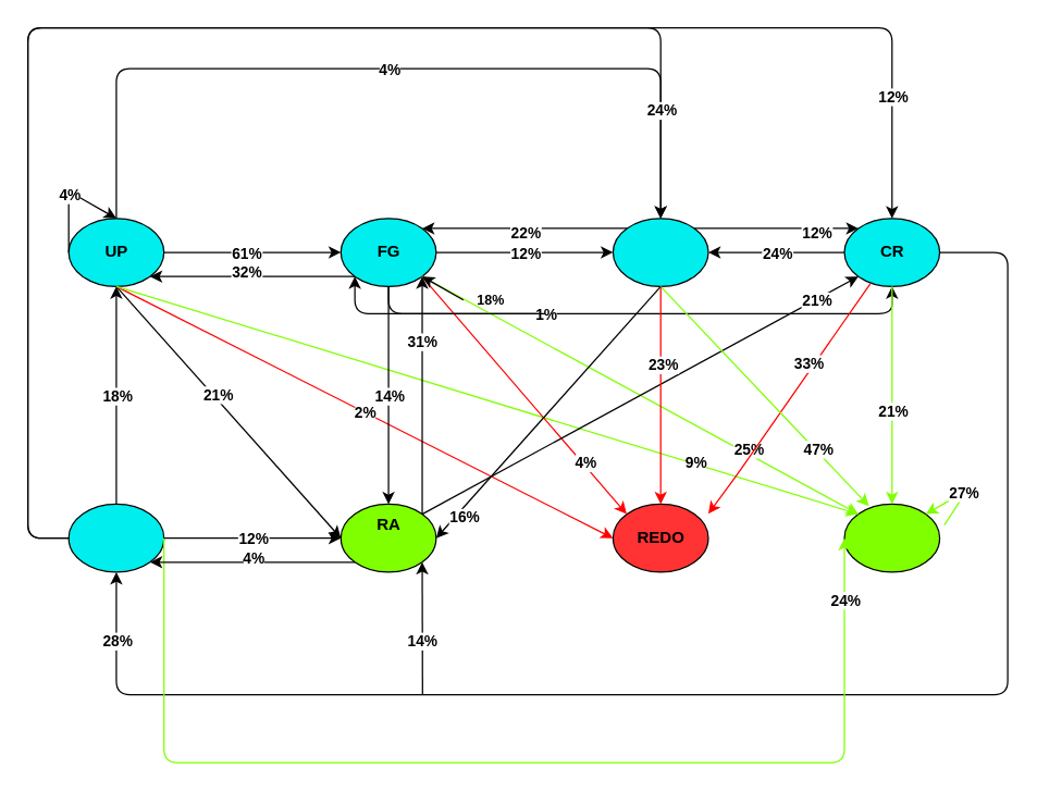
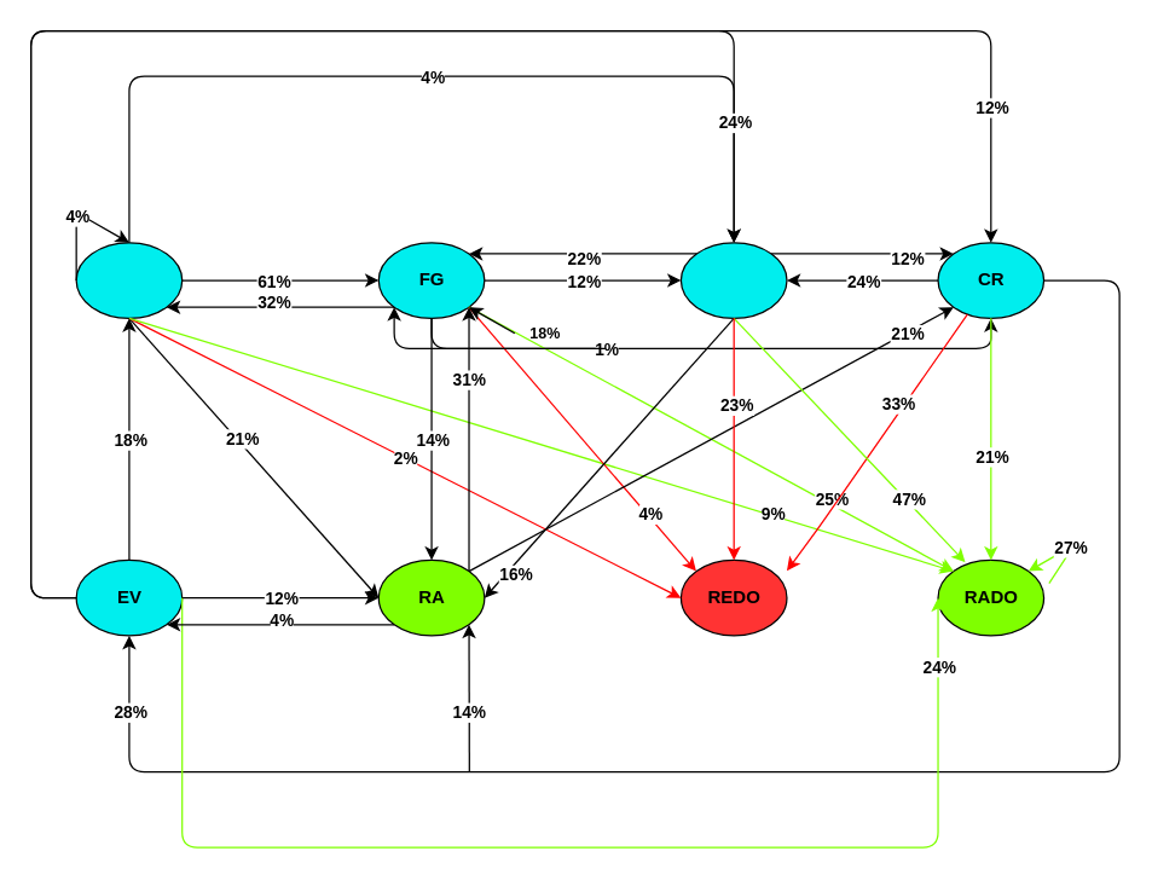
- <mxCell id="10" value="&lt;span&gt;UP&lt;/span&gt;" style="text;html=1;resizable=0;autosize=1;align=center;verticalAlign=middle;points=[];fillColor=none;strokeColor=none;rounded=0;fontStyle=1" vertex="1" parent="1"><mxGeometry x="70" y="175" width="30" height="20" as="geometry" /></mxCell>
- <mxCell id="14" value="&lt;span&gt;RA&lt;/span&gt;" style="text;html=1;align=center;verticalAlign=middle;resizable=0;points=[];autosize=1;strokeColor=none;fontStyle=1" vertex="1" parent="1"><mxGeometry x="270" y="375" width="30" height="20" as="geometry" /></mxCell>
+ <mxCell id="14" value="&lt;span&gt;RA&lt;/span&gt;" style="text;html=1;align=center;verticalAlign=middle;resizable=0;points=[];autosize=1;strokeColor=none;fontStyle=1" vertex="1" parent="1"><mxGeometry x="270" y="385" width="30" height="20" as="geometry" /></mxCell>
+ <mxCell id="13" value="&lt;span&gt;EV&lt;/span&gt;" style="text;html=1;align=center;verticalAlign=middle;resizable=0;points=[];autosize=1;strokeColor=none;fontStyle=1" vertex="1" parent="1"><mxGeometry x="70" y="385" width="30" height="20" as="geometry" /></mxCell>
+ <mxCell id="16" value="&lt;span&gt;RADO&lt;/span&gt;" style="text;html=1;align=center;verticalAlign=middle;resizable=0;points=[];autosize=1;strokeColor=none;fontStyle=1" vertex="1" parent="1"><mxGeometry x="630" y="385" width="50" height="20" as="geometry" /></mxCell>
